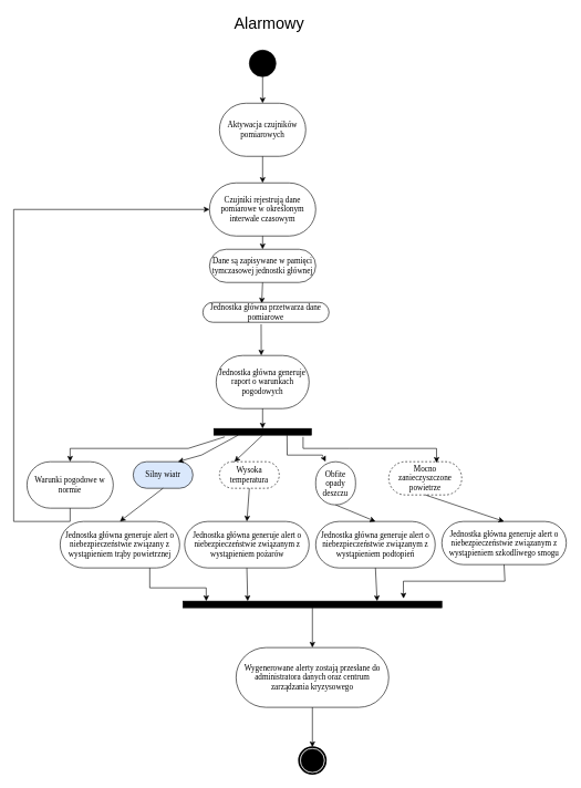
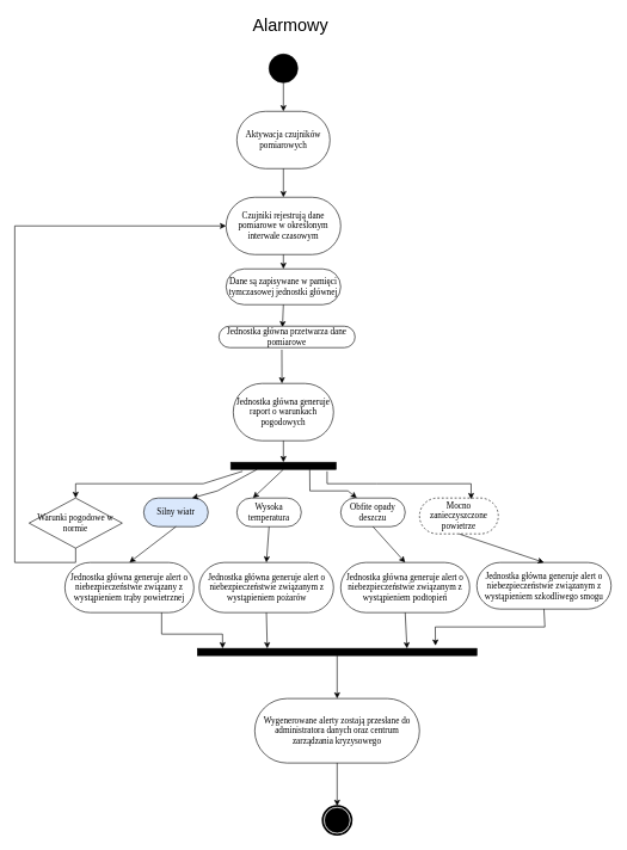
- <mxCell id="19" value="Wysoka temperatura" style="rounded=1;whiteSpace=wrap;html=1;shadow=0;comic=0;labelBackgroundColor=none;strokeWidth=1;fontFamily=Verdana;fontSize=12;align=center;arcSize=50;dashed=1;" vertex="1" parent="1"><mxGeometry x="330" y="695" width="90" height="40" as="geometry" /></mxCell>
+ <mxCell id="19" value="Wysoka temperatura" style="rounded=1;whiteSpace=wrap;html=1;shadow=0;comic=0;labelBackgroundColor=none;strokeWidth=1;fontFamily=Verdana;fontSize=12;align=center;arcSize=50;" vertex="1" parent="1"><mxGeometry x="330" y="695" width="90" height="40" as="geometry" /></mxCell>
- <mxCell id="20" value="Obfite opady deszczu" style="rounded=1;whiteSpace=wrap;html=1;shadow=0;comic=0;labelBackgroundColor=none;strokeWidth=1;fontFamily=Verdana;fontSize=12;align=center;arcSize=50;" vertex="1" parent="1"><mxGeometry x="475" y="695" width="60" height="65" as="geometry" /></mxCell>
+ <mxCell id="20" value="Obfite opady deszczu" style="rounded=1;whiteSpace=wrap;html=1;shadow=0;comic=0;labelBackgroundColor=none;strokeWidth=1;fontFamily=Verdana;fontSize=12;align=center;arcSize=50;" vertex="1" parent="1"><mxGeometry x="475" y="695" width="90" height="40" as="geometry" /></mxCell>
- <mxCell id="2" value="Warunki pogodowe w normie" style="rounded=1;whiteSpace=wrap;html=1;shadow=0;comic=0;labelBackgroundColor=none;strokeWidth=1;fontFamily=Verdana;fontSize=12;align=center;arcSize=50;" vertex="1" parent="1"><mxGeometry x="40" y="695" width="130" height="70" as="geometry" /></mxCell>
+ <mxCell id="2" value="Warunki pogodowe w normie" style="rhombus;whiteSpace=wrap;html=1;shadow=0;comic=0;labelBackgroundColor=none;strokeWidth=1;fontFamily=Verdana;fontSize=12;align=center;arcSize=50;" vertex="1" parent="1"><mxGeometry x="40" y="695" width="130" height="70" as="geometry" /></mxCell>
